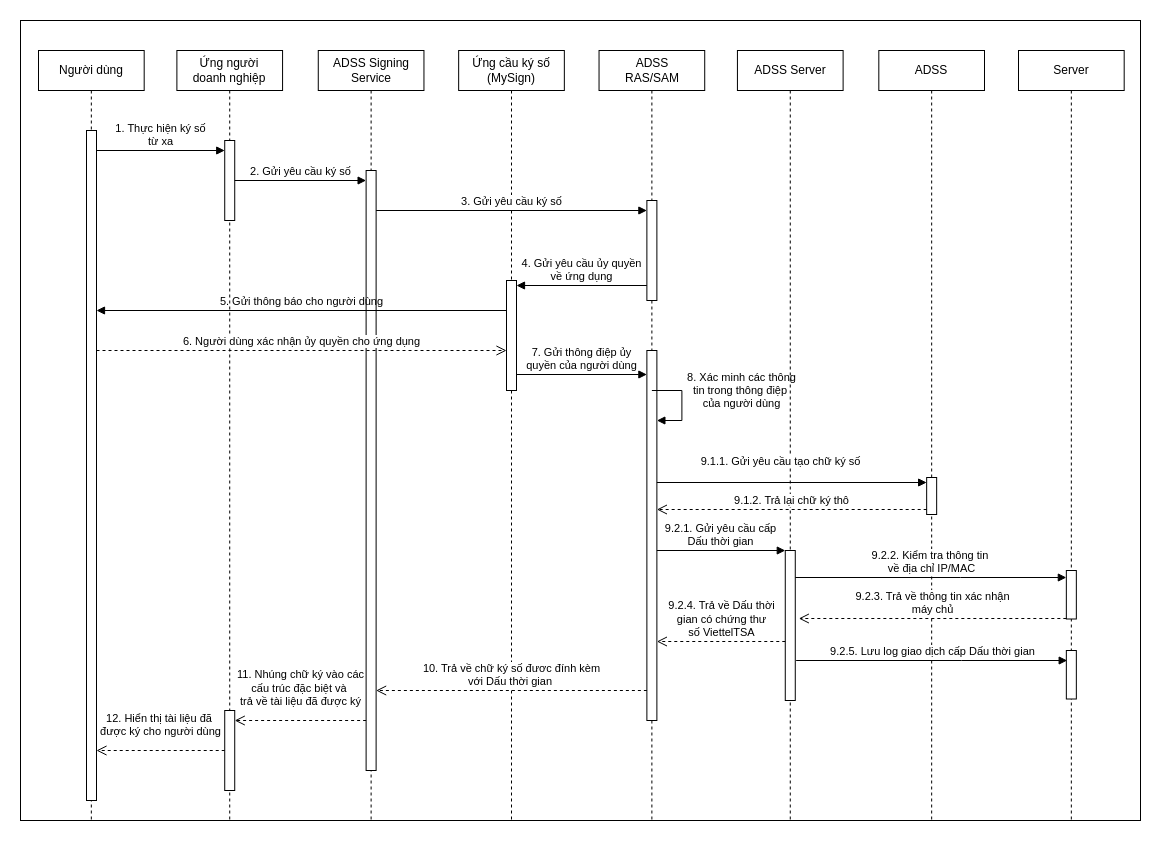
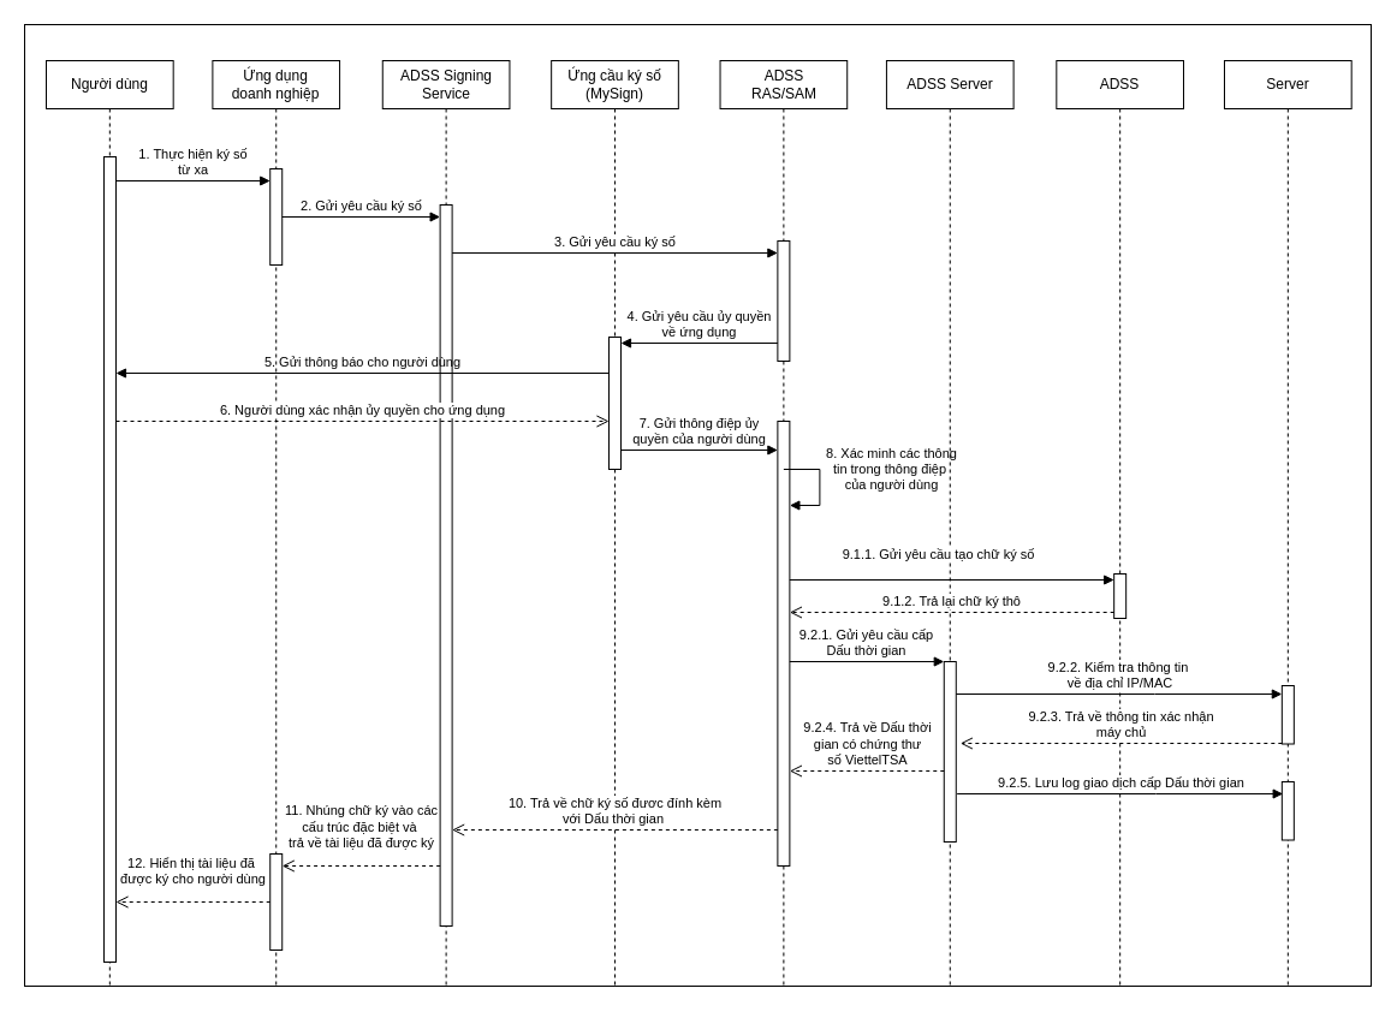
- <mxCell id="5" value="Ứng người &lt;br&gt;doanh nghiệp" style="shape=umlLifeline;perimeter=lifelinePerimeter;whiteSpace=wrap;html=1;container=1;dropTarget=0;collapsible=0;recursiveResize=0;outlineConnect=0;portConstraint=eastwest;newEdgeStyle={&quot;edgeStyle&quot;:&quot;elbowEdgeStyle&quot;,&quot;elbow&quot;:&quot;vertical&quot;,&quot;curved&quot;:0,&quot;rounded&quot;:0};" vertex="1" parent="1"><mxGeometry x="176.386" y="50" width="105.68" height="770" as="geometry" /></mxCell>
+ <mxCell id="5" value="Ứng dụng &lt;br&gt;doanh nghiệp" style="shape=umlLifeline;perimeter=lifelinePerimeter;whiteSpace=wrap;html=1;container=1;dropTarget=0;collapsible=0;recursiveResize=0;outlineConnect=0;portConstraint=eastwest;newEdgeStyle={&quot;edgeStyle&quot;:&quot;elbowEdgeStyle&quot;,&quot;elbow&quot;:&quot;vertical&quot;,&quot;curved&quot;:0,&quot;rounded&quot;:0};" vertex="1" parent="1"><mxGeometry x="176.386" y="50" width="105.68" height="770" as="geometry" /></mxCell>
